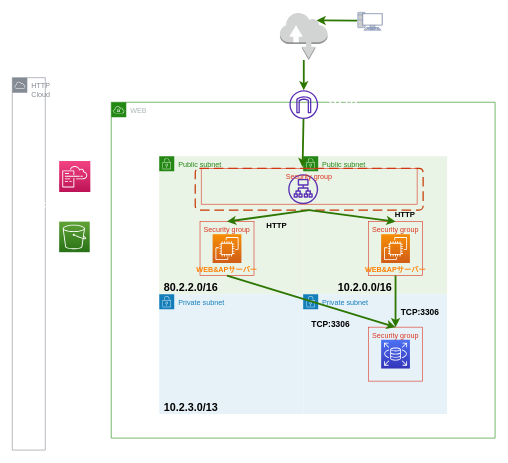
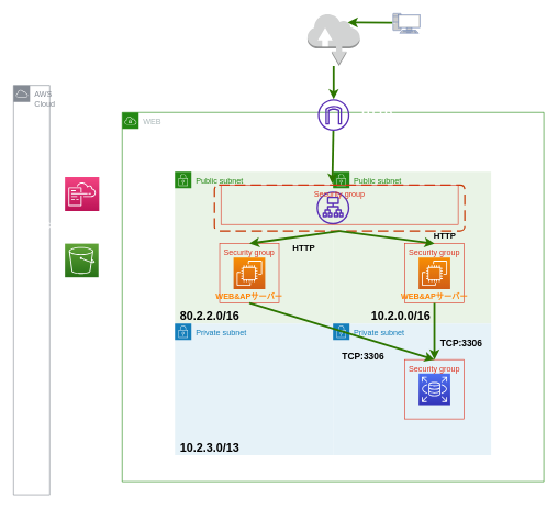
- <mxCell id="13" value="HTTP Cloud" style="outlineConnect=0;gradientColor=none;html=1;whiteSpace=wrap;fontSize=12;fontStyle=0;shape=mxgraph.aws4.group;grIcon=mxgraph.aws4.group_aws_cloud;strokeColor=#858B94;fillColor=none;verticalAlign=top;align=left;spacingLeft=30;fontColor=#858B94;dashed=0;" parent="1" vertex="1"><mxGeometry x="20" y="129" width="55" height="621" as="geometry" /></mxCell>
+ <mxCell id="13" value="AWS Cloud" style="outlineConnect=0;gradientColor=none;html=1;whiteSpace=wrap;fontSize=12;fontStyle=0;shape=mxgraph.aws4.group;grIcon=mxgraph.aws4.group_aws_cloud;strokeColor=#858B94;fillColor=none;verticalAlign=top;align=left;spacingLeft=30;fontColor=#858B94;dashed=0;" parent="1" vertex="1"><mxGeometry x="20" y="129" width="55" height="621" as="geometry" /></mxCell>
